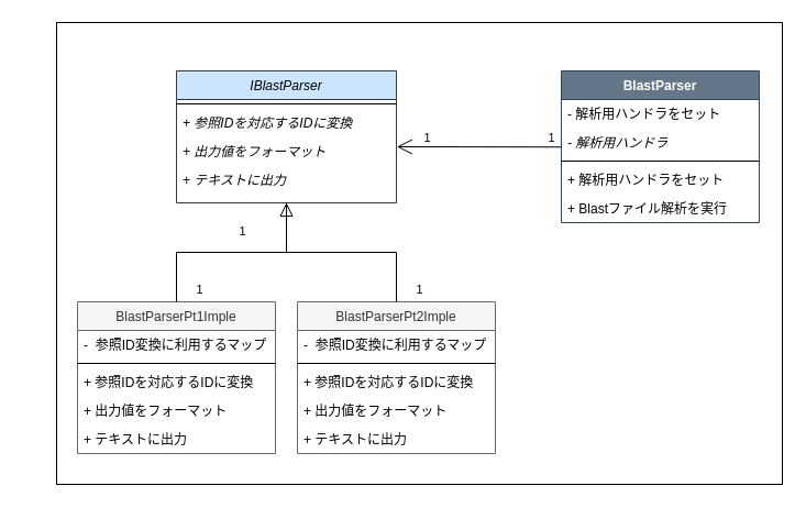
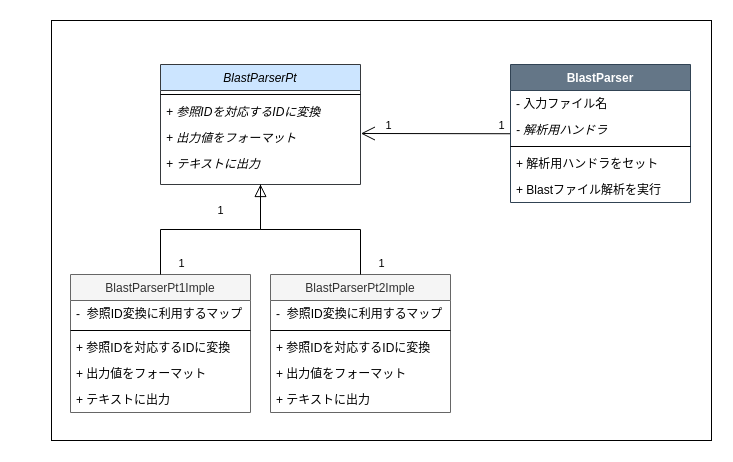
- <mxCell id="16" value="IBlastParser" style="swimlane;fontStyle=2;align=center;verticalAlign=top;childLayout=stackLayout;horizontal=1;startSize=26;horizontalStack=0;resizeParent=1;resizeLast=0;collapsible=1;marginBottom=0;rounded=0;shadow=0;strokeWidth=1;fillColor=#cce5ff;strokeColor=#36393d;" parent="1" vertex="1"><mxGeometry x="160" y="64" width="200" height="120" as="geometry"><mxRectangle x="230" y="140" width="160" height="26" as="alternateBounds" /></mxGeometry></mxCell>
+ <mxCell id="16" value="BlastParserPt" style="swimlane;fontStyle=2;align=center;verticalAlign=top;childLayout=stackLayout;horizontal=1;startSize=26;horizontalStack=0;resizeParent=1;resizeLast=0;collapsible=1;marginBottom=0;rounded=0;shadow=0;strokeWidth=1;fillColor=#cce5ff;strokeColor=#36393d;" parent="1" vertex="1"><mxGeometry x="160" y="64" width="200" height="120" as="geometry"><mxRectangle x="230" y="140" width="160" height="26" as="alternateBounds" /></mxGeometry></mxCell>
- <mxCell id="11" value="- 解析用ハンドラをセット" style="text;align=left;verticalAlign=top;spacingLeft=4;spacingRight=4;overflow=hidden;rotatable=0;points=[[0,0.5],[1,0.5]];portConstraint=eastwest;" parent="10" vertex="1"><mxGeometry y="26" width="180" height="26" as="geometry" /></mxCell>
+ <mxCell id="11" value="- 入力ファイル名" style="text;align=left;verticalAlign=top;spacingLeft=4;spacingRight=4;overflow=hidden;rotatable=0;points=[[0,0.5],[1,0.5]];portConstraint=eastwest;" parent="10" vertex="1"><mxGeometry y="26" width="180" height="26" as="geometry" /></mxCell>
